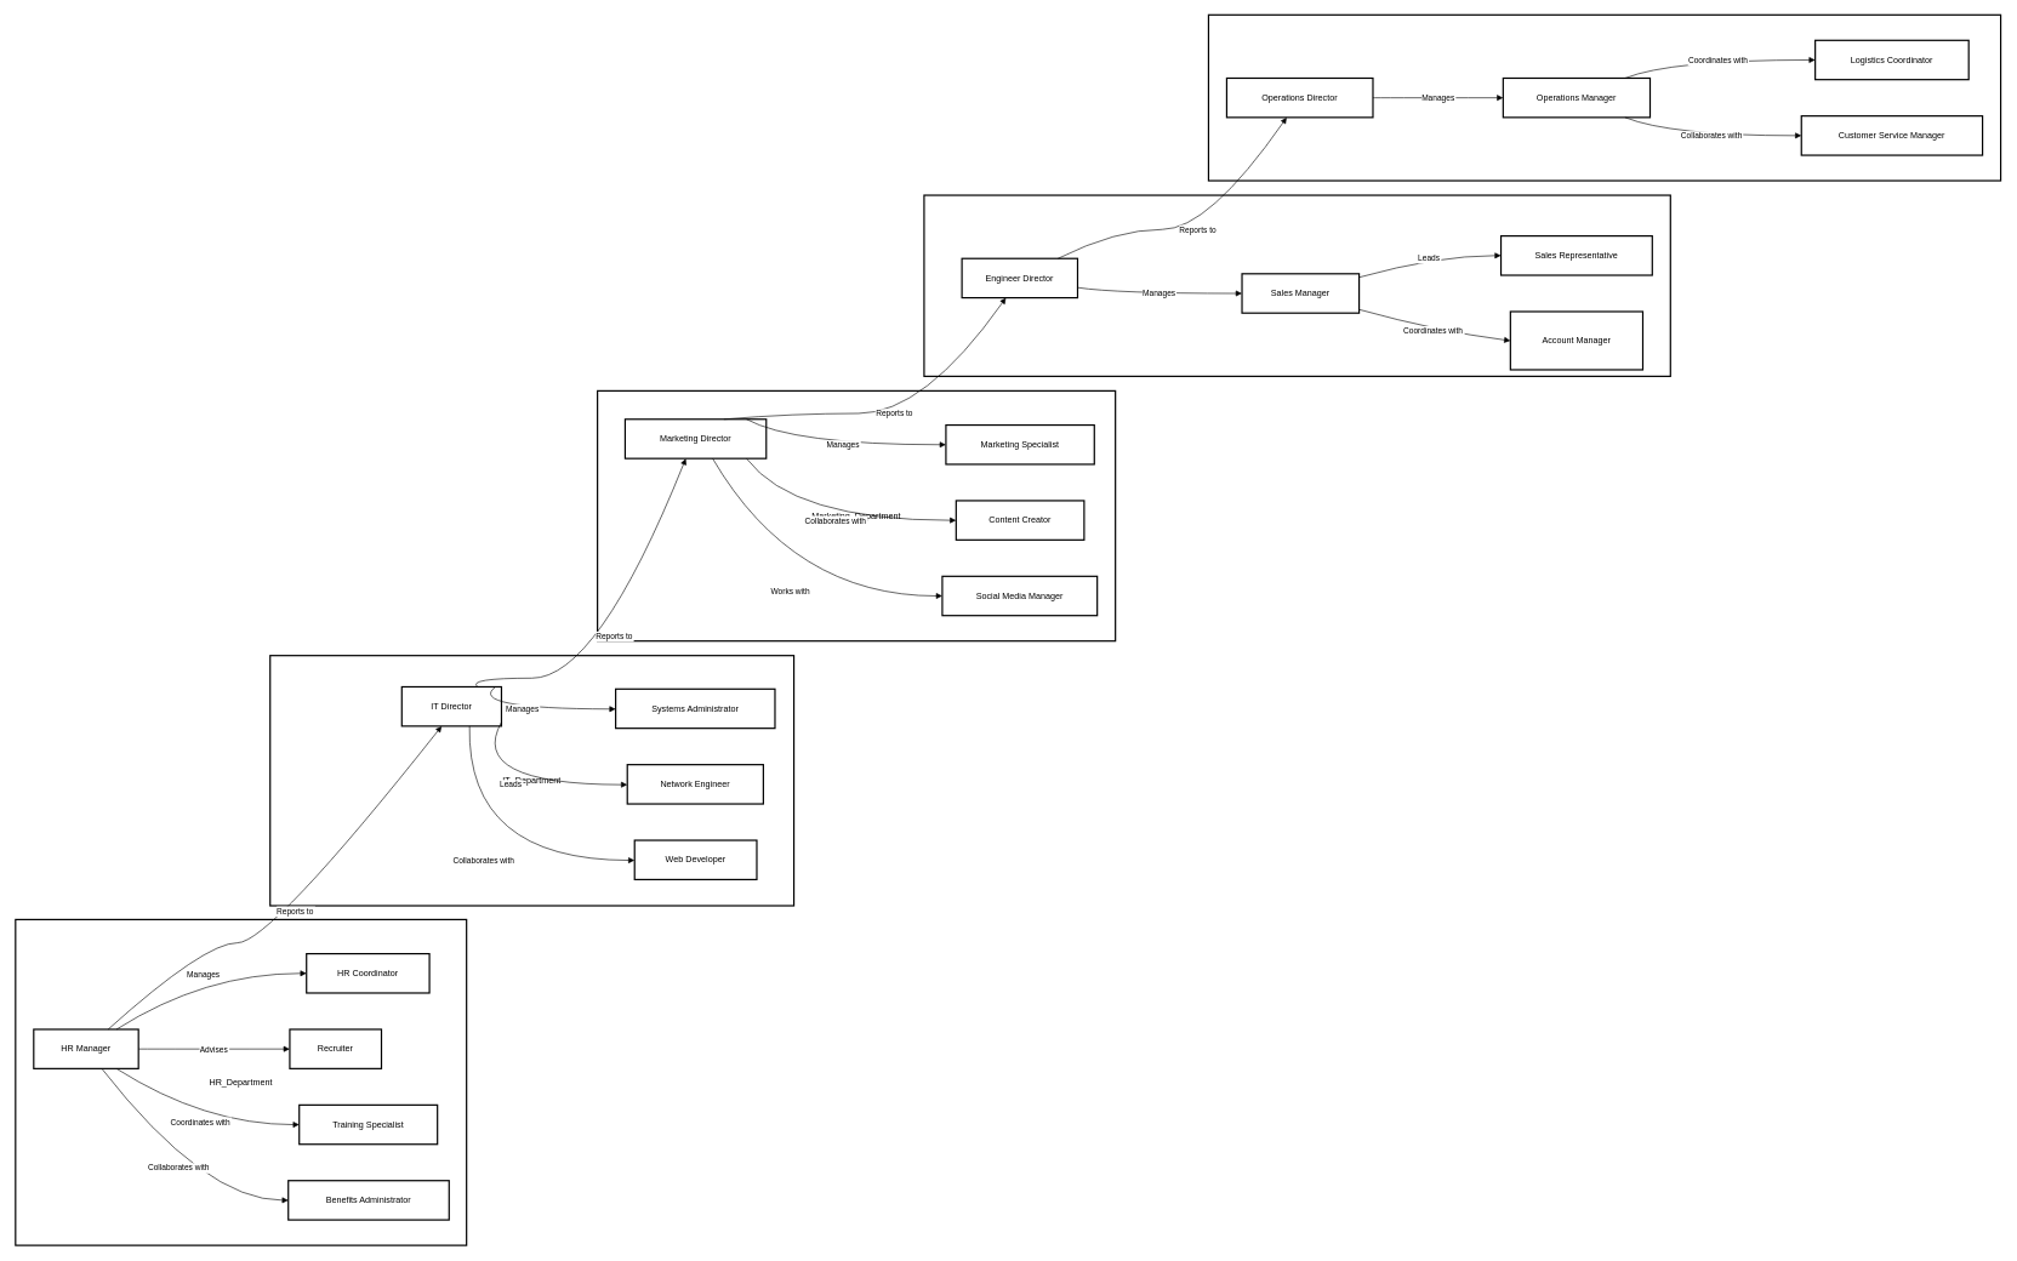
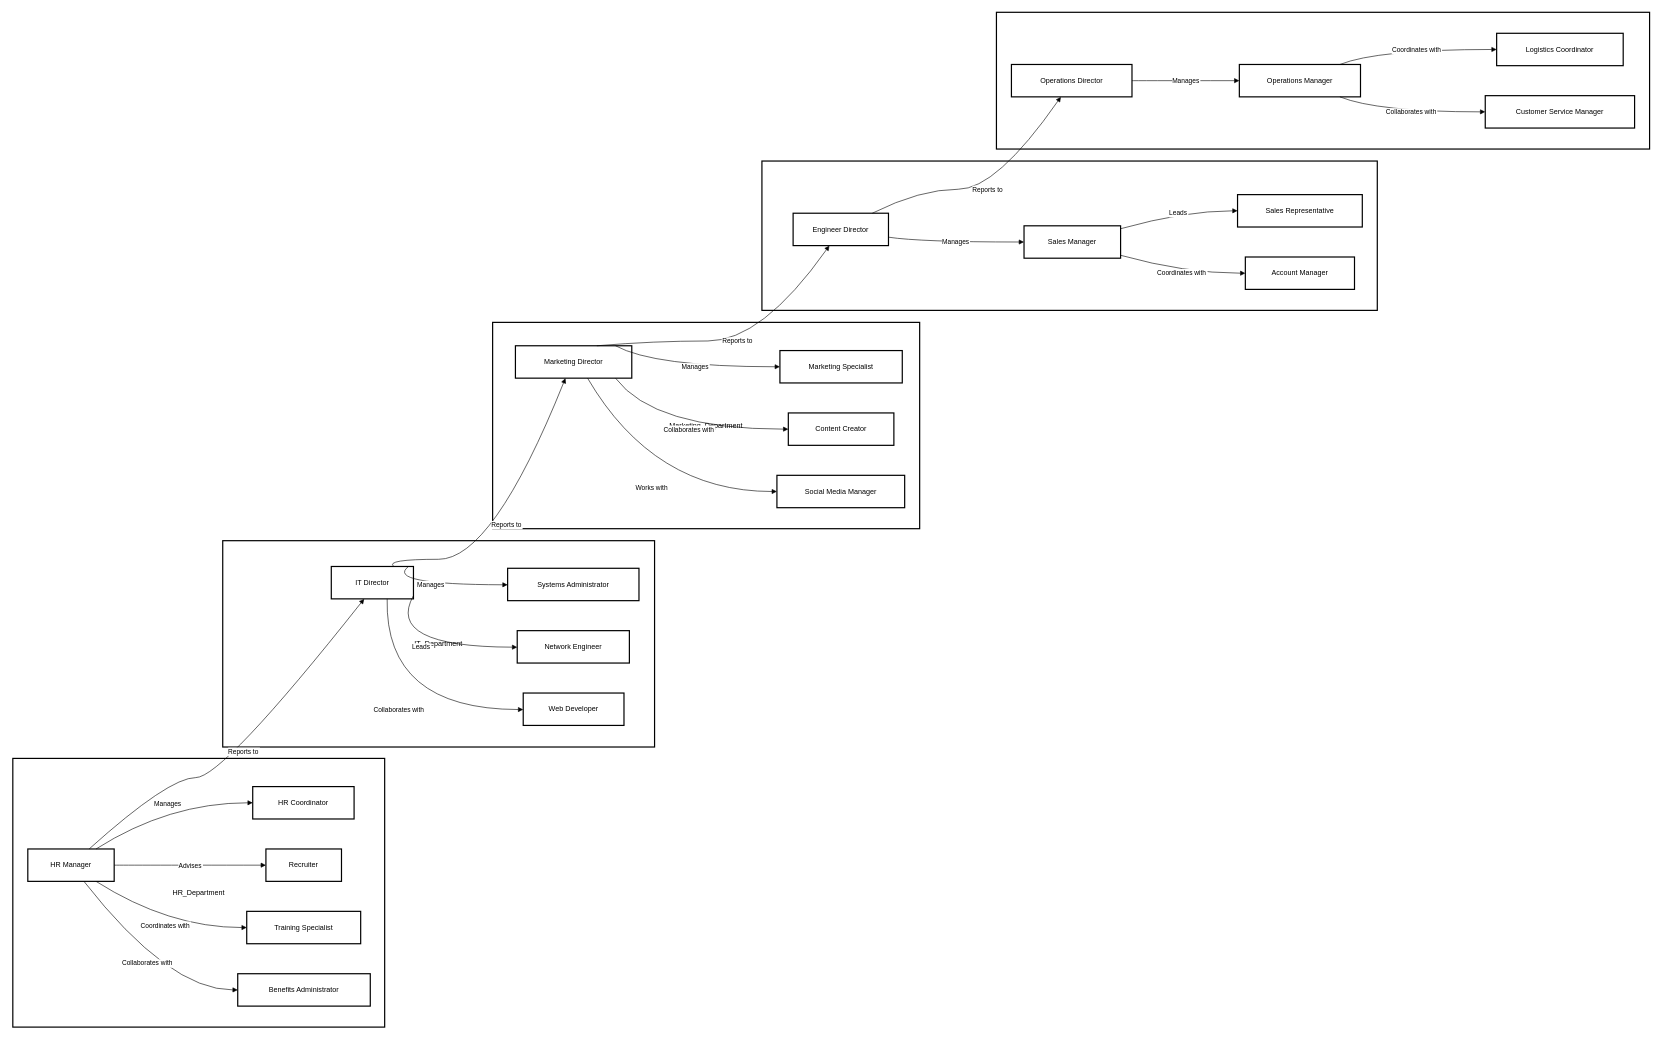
- <mxCell id="23" value="Account Manager" style="whiteSpace=wrap;strokeWidth=2;" vertex="1" parent="1"><mxGeometry x="2075" y="428" width="182" height="80" as="geometry" /></mxCell>
+ <mxCell id="23" value="Account Manager" style="whiteSpace=wrap;strokeWidth=2;" vertex="1" parent="1"><mxGeometry x="2075" y="428" width="182" height="54" as="geometry" /></mxCell>
- <mxCell id="9" value="Recruiter" style="whiteSpace=wrap;strokeWidth=2;" vertex="1" parent="1"><mxGeometry x="397" y="1415" width="126" height="54" as="geometry" /></mxCell>
+ <mxCell id="9" value="Recruiter" style="whiteSpace=wrap;strokeWidth=2;" vertex="1" parent="1"><mxGeometry x="442" y="1415" width="126" height="54" as="geometry" /></mxCell>
